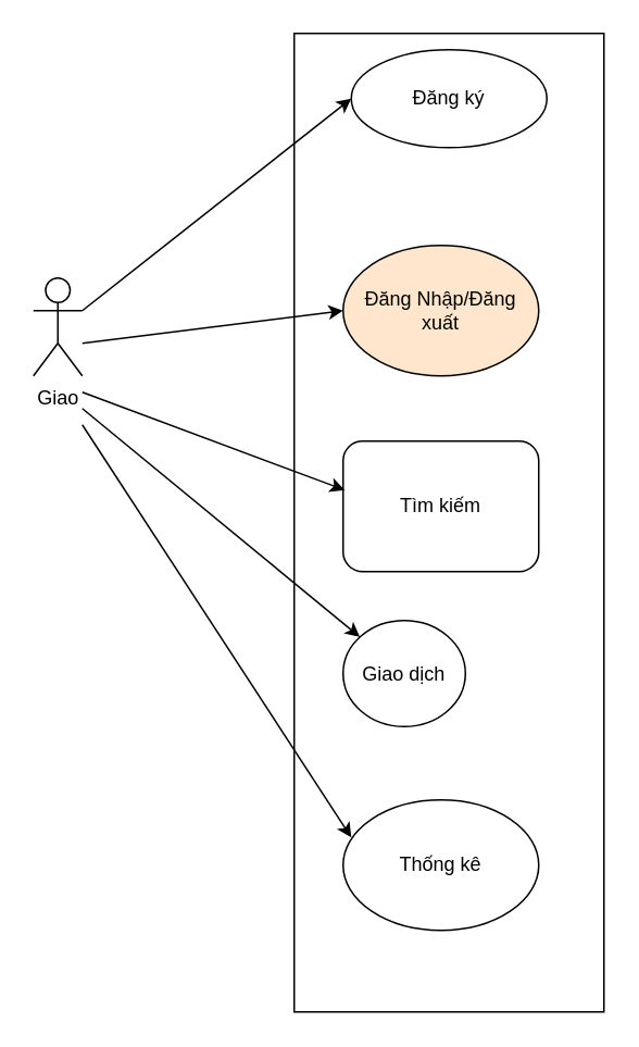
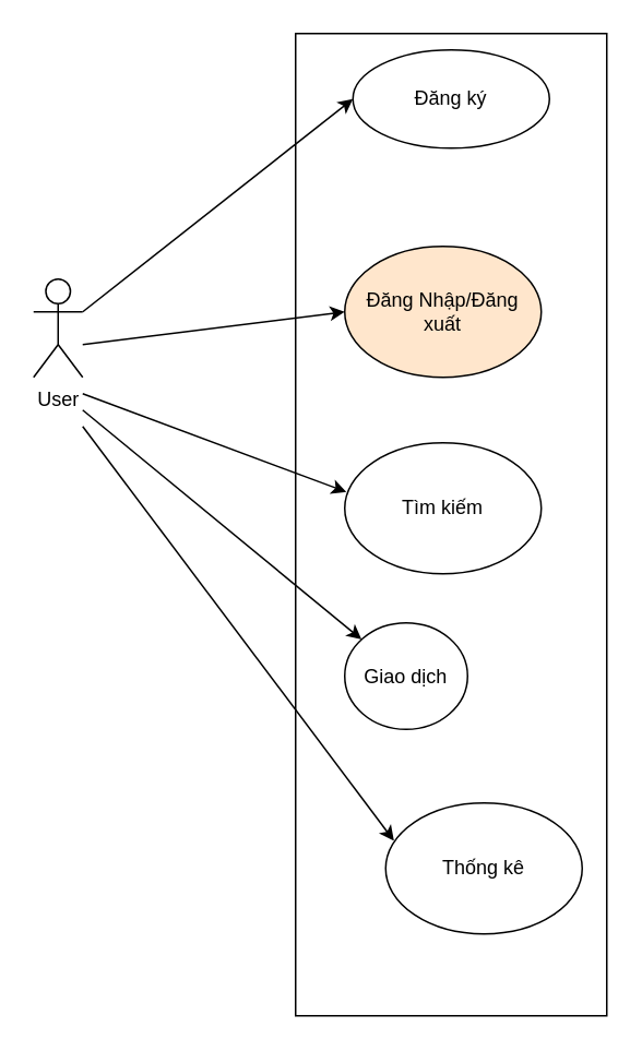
- <mxCell id="3" value="Giao" style="shape=umlActor;verticalLabelPosition=bottom;verticalAlign=top;html=1;outlineConnect=0;" vertex="1" parent="1"><mxGeometry x="20" y="170" width="30" height="60" as="geometry" /></mxCell>
+ <mxCell id="3" value="User" style="shape=umlActor;verticalLabelPosition=bottom;verticalAlign=top;html=1;outlineConnect=0;" vertex="1" parent="1"><mxGeometry x="20" y="170" width="30" height="60" as="geometry" /></mxCell>
- <mxCell id="4" value="Tìm kiếm" style="whiteSpace=wrap;html=1;rounded=1;" vertex="1" parent="1"><mxGeometry x="210" y="270" width="120" height="80" as="geometry" /></mxCell>
+ <mxCell id="4" value="Tìm kiếm" style="ellipse;whiteSpace=wrap;html=1;" vertex="1" parent="1"><mxGeometry x="210" y="270" width="120" height="80" as="geometry" /></mxCell>
- <mxCell id="10" value="Thống kê" style="ellipse;whiteSpace=wrap;html=1;" vertex="1" parent="1"><mxGeometry x="210" y="490" width="120" height="80" as="geometry" /></mxCell>
+ <mxCell id="10" value="Thống kê" style="ellipse;whiteSpace=wrap;html=1;" vertex="1" parent="1"><mxGeometry x="235" y="490" width="120" height="80" as="geometry" /></mxCell>
